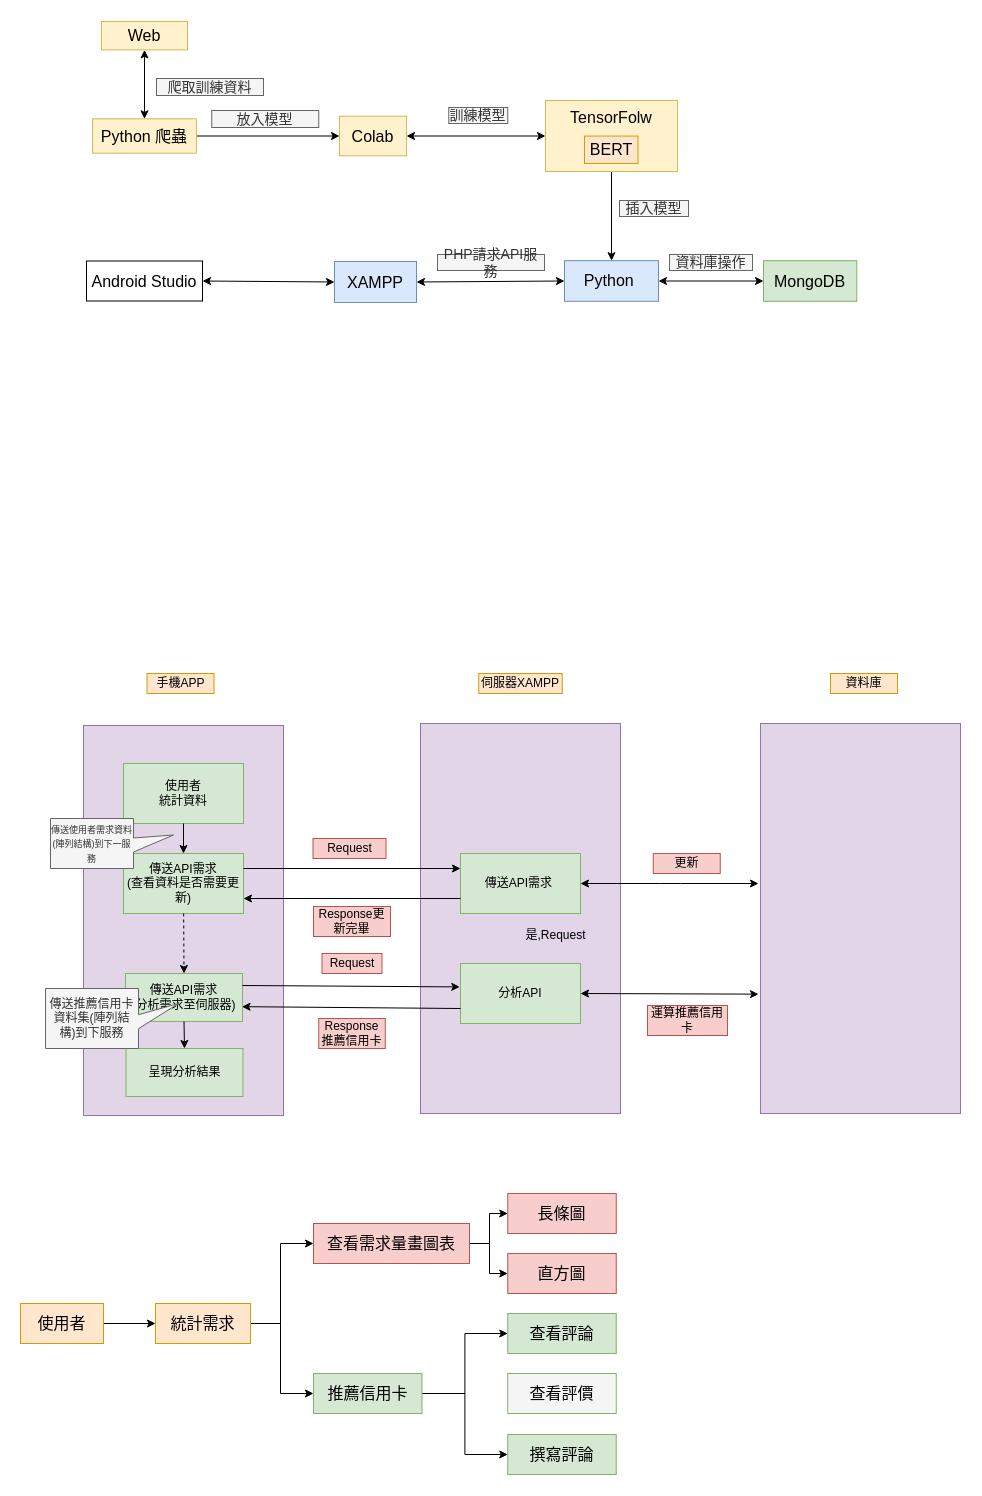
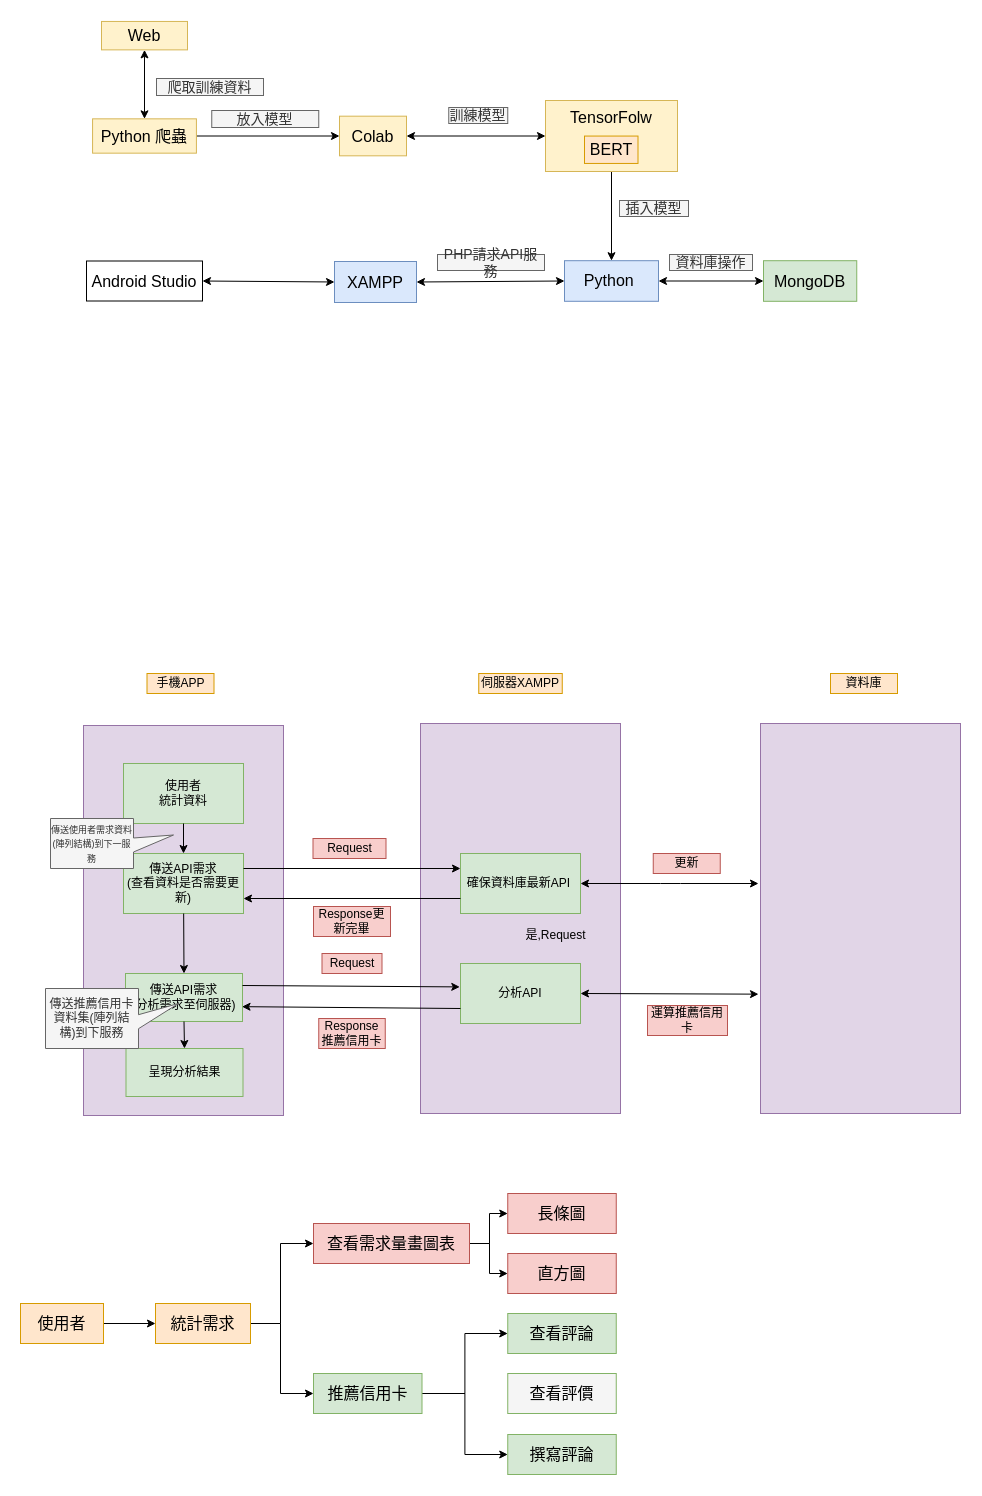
- <mxCell id="11" value="傳送API需求&amp;nbsp;" style="rounded=0;whiteSpace=wrap;html=1;fillColor=#d5e8d4;strokeColor=#82b366;" parent="1" vertex="1"><mxGeometry x="460" y="853" width="120" height="60" as="geometry" /></mxCell>
+ <mxCell id="11" value="確保資料庫最新API&amp;nbsp;" style="rounded=0;whiteSpace=wrap;html=1;fillColor=#d5e8d4;strokeColor=#82b366;" parent="1" vertex="1"><mxGeometry x="460" y="853" width="120" height="60" as="geometry" /></mxCell>
- <mxCell id="6" value="" style="endArrow=classic;html=1;entryX=0.5;entryY=0;entryDx=0;entryDy=0;dashed=1;" parent="1" source="4" target="5" edge="1"><mxGeometry width="50" height="50" relative="1" as="geometry"><mxPoint x="170" y="1008" as="sourcePoint" /><mxPoint x="323" y="1023" as="targetPoint" /></mxGeometry></mxCell>
+ <mxCell id="6" value="" style="endArrow=classic;html=1;entryX=0.5;entryY=0;entryDx=0;entryDy=0;" parent="1" source="4" target="5" edge="1"><mxGeometry width="50" height="50" relative="1" as="geometry"><mxPoint x="170" y="1008" as="sourcePoint" /><mxPoint x="323" y="1023" as="targetPoint" /></mxGeometry></mxCell>
